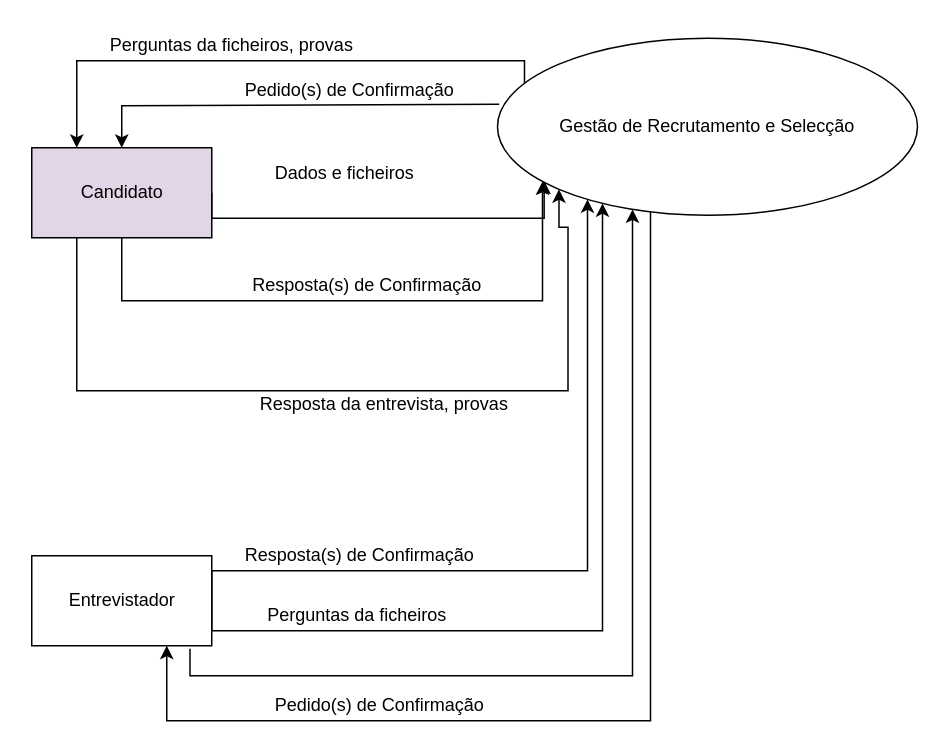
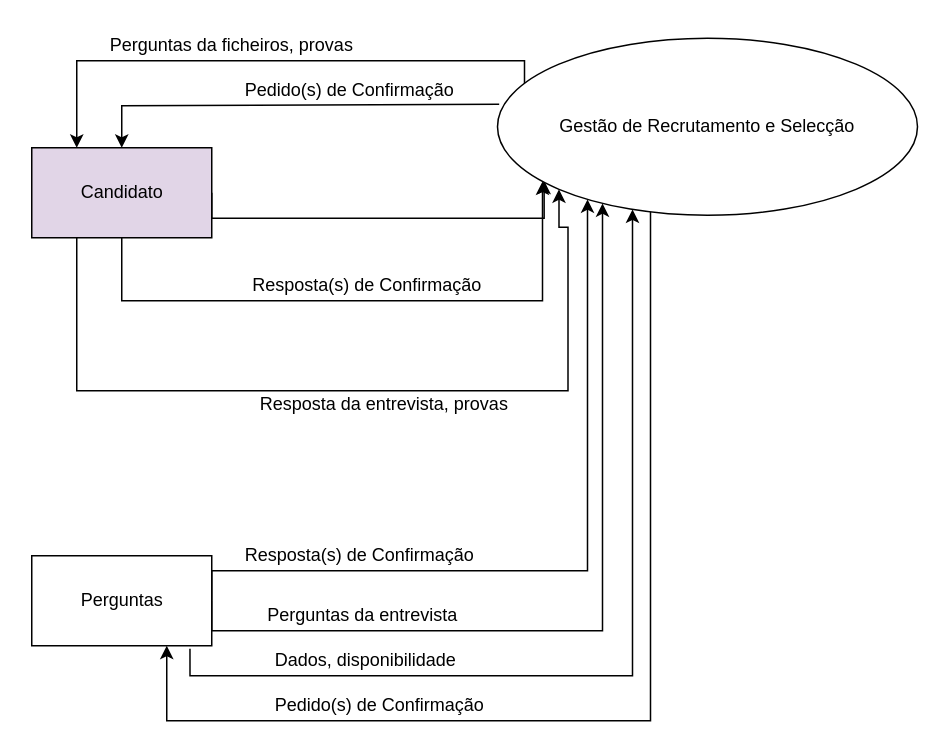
- <mxCell id="12" value="Dados e ficheiros" style="text;html=1;resizable=0;points=[];autosize=1;align=left;verticalAlign=top;spacingTop=-4;" vertex="1" parent="1"><mxGeometry x="181" y="105" width="110" height="20" as="geometry" /></mxCell>
- <mxCell id="18" value="Entrevistador" style="rounded=0;whiteSpace=wrap;html=1;" vertex="1" parent="1"><mxGeometry x="20.5" y="370" width="120" height="60" as="geometry" /></mxCell>
+ <mxCell id="18" value="Perguntas" style="rounded=0;whiteSpace=wrap;html=1;" vertex="1" parent="1"><mxGeometry x="20.5" y="370" width="120" height="60" as="geometry" /></mxCell>
- <mxCell id="22" value="Perguntas da ficheiros" style="text;html=1;resizable=0;points=[];autosize=1;align=left;verticalAlign=top;spacingTop=-4;" vertex="1" parent="1"><mxGeometry x="176" y="400" width="140" height="20" as="geometry" /></mxCell>
+ <mxCell id="22" value="Perguntas da entrevista" style="text;html=1;resizable=0;points=[];autosize=1;align=left;verticalAlign=top;spacingTop=-4;" vertex="1" parent="1"><mxGeometry x="176" y="400" width="140" height="20" as="geometry" /></mxCell>
+ <mxCell id="20" value="Dados, disponibilidade" style="text;html=1;resizable=0;points=[];autosize=1;align=left;verticalAlign=top;spacingTop=-4;" vertex="1" parent="1"><mxGeometry x="181" y="430" width="140" height="20" as="geometry" /></mxCell>
